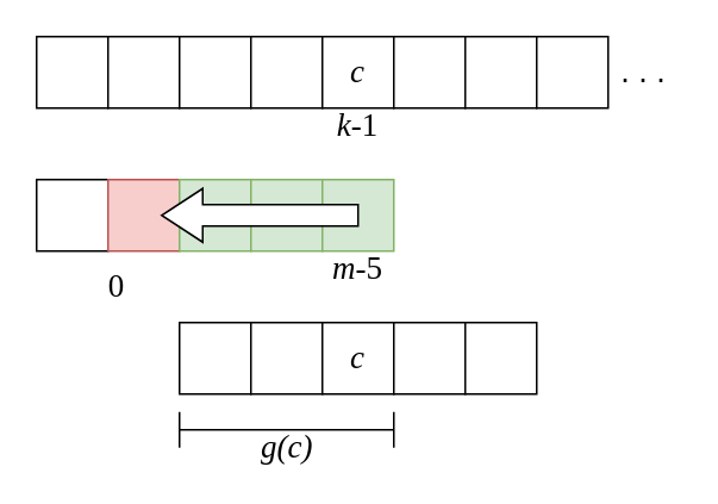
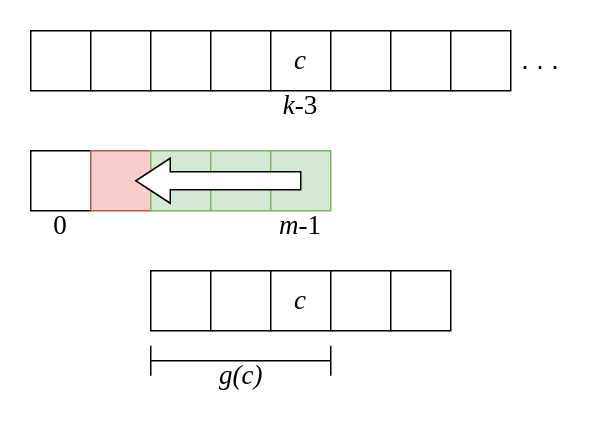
- <mxCell id="23" value="&lt;font face=&quot;cm&quot; style=&quot;font-size: 18px&quot;&gt;&lt;i&gt;k&lt;/i&gt;-1&lt;/font&gt;" style="text;html=1;strokeColor=none;fillColor=none;align=center;verticalAlign=middle;whiteSpace=wrap;rounded=0;" parent="1" vertex="1"><mxGeometry x="180" y="60" width="40" height="20" as="geometry" /></mxCell>
+ <mxCell id="23" value="&lt;font face=&quot;cm&quot; style=&quot;font-size: 18px&quot;&gt;&lt;i&gt;k&lt;/i&gt;-3&lt;/font&gt;" style="text;html=1;strokeColor=none;fillColor=none;align=center;verticalAlign=middle;whiteSpace=wrap;rounded=0;" parent="1" vertex="1"><mxGeometry x="180" y="60" width="40" height="20" as="geometry" /></mxCell>
- <mxCell id="22" value="&lt;font face=&quot;cm&quot; style=&quot;font-size: 18px&quot;&gt;&lt;i&gt;m&lt;/i&gt;-5&lt;/font&gt;" style="text;html=1;strokeColor=none;fillColor=none;align=center;verticalAlign=middle;whiteSpace=wrap;rounded=0;" parent="1" vertex="1"><mxGeometry x="180" y="140" width="40" height="20" as="geometry" /></mxCell>
+ <mxCell id="22" value="&lt;font face=&quot;cm&quot; style=&quot;font-size: 18px&quot;&gt;&lt;i&gt;m&lt;/i&gt;-1&lt;/font&gt;" style="text;html=1;strokeColor=none;fillColor=none;align=center;verticalAlign=middle;whiteSpace=wrap;rounded=0;" parent="1" vertex="1"><mxGeometry x="180" y="140" width="40" height="20" as="geometry" /></mxCell>
- <mxCell id="21" value="&lt;font face=&quot;cm&quot; style=&quot;font-size: 18px&quot;&gt;0&lt;/font&gt;" style="text;html=1;strokeColor=none;fillColor=none;align=center;verticalAlign=middle;whiteSpace=wrap;rounded=0;" parent="1" vertex="1"><mxGeometry x="45" y="150" width="40" height="20" as="geometry" /></mxCell>
+ <mxCell id="21" value="&lt;font face=&quot;cm&quot; style=&quot;font-size: 18px&quot;&gt;0&lt;/font&gt;" style="text;html=1;strokeColor=none;fillColor=none;align=center;verticalAlign=middle;whiteSpace=wrap;rounded=0;" parent="1" vertex="1"><mxGeometry x="20" y="140" width="40" height="20" as="geometry" /></mxCell>
